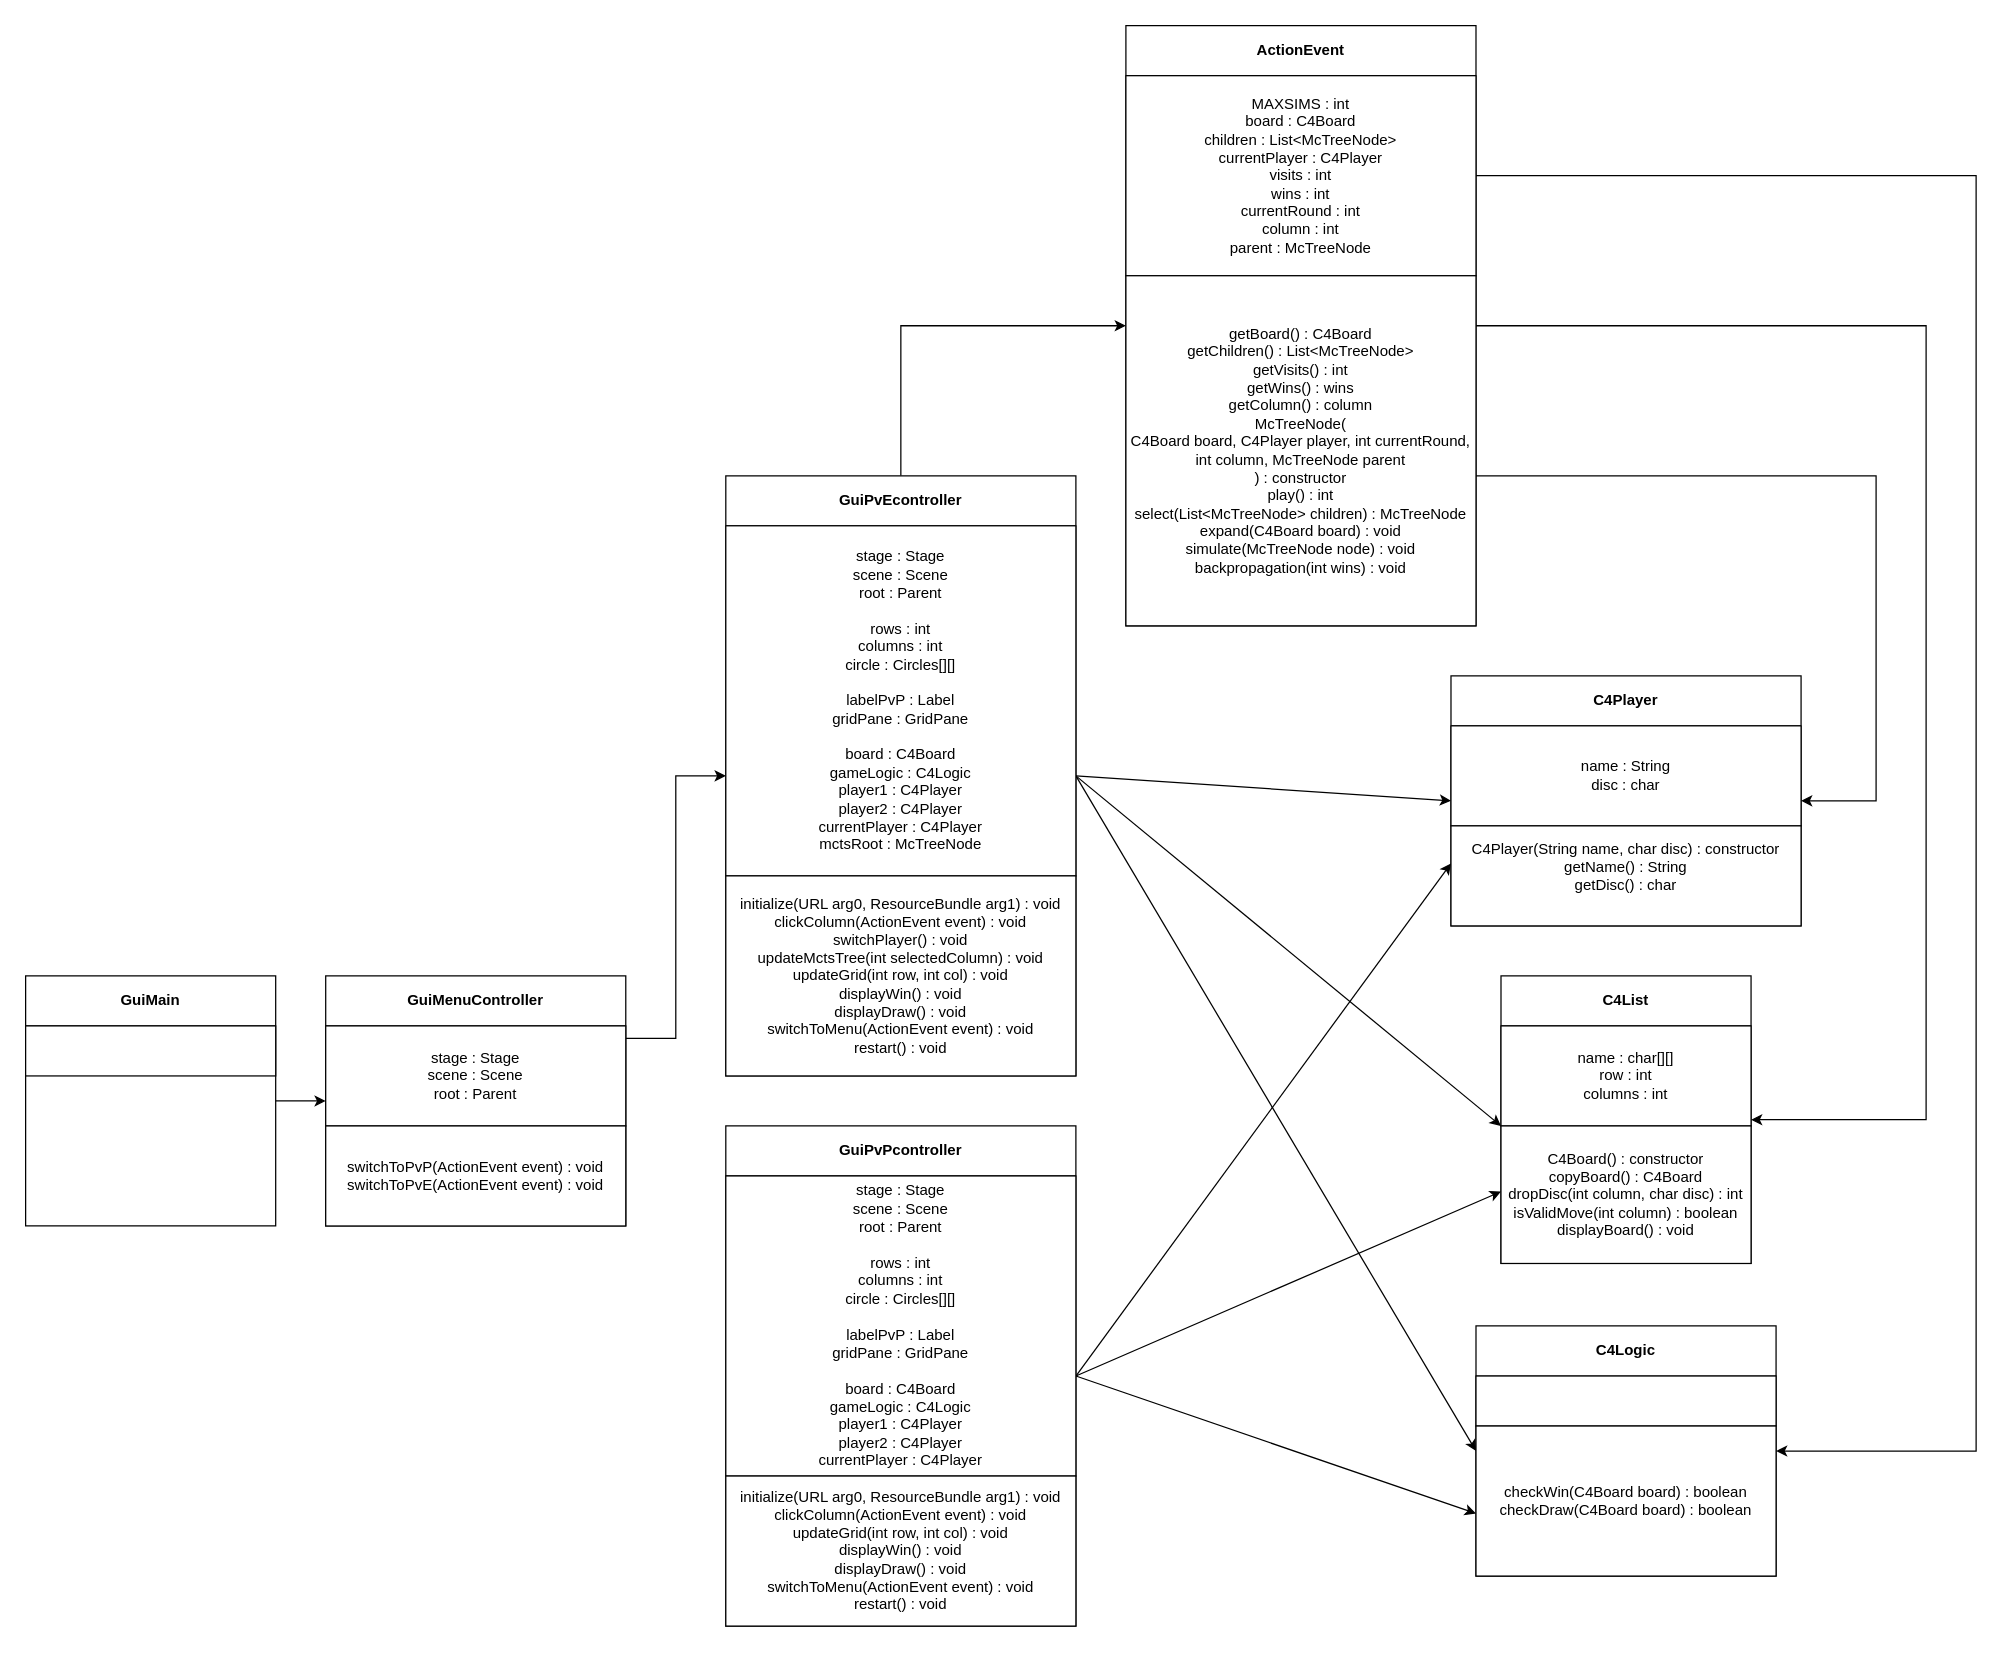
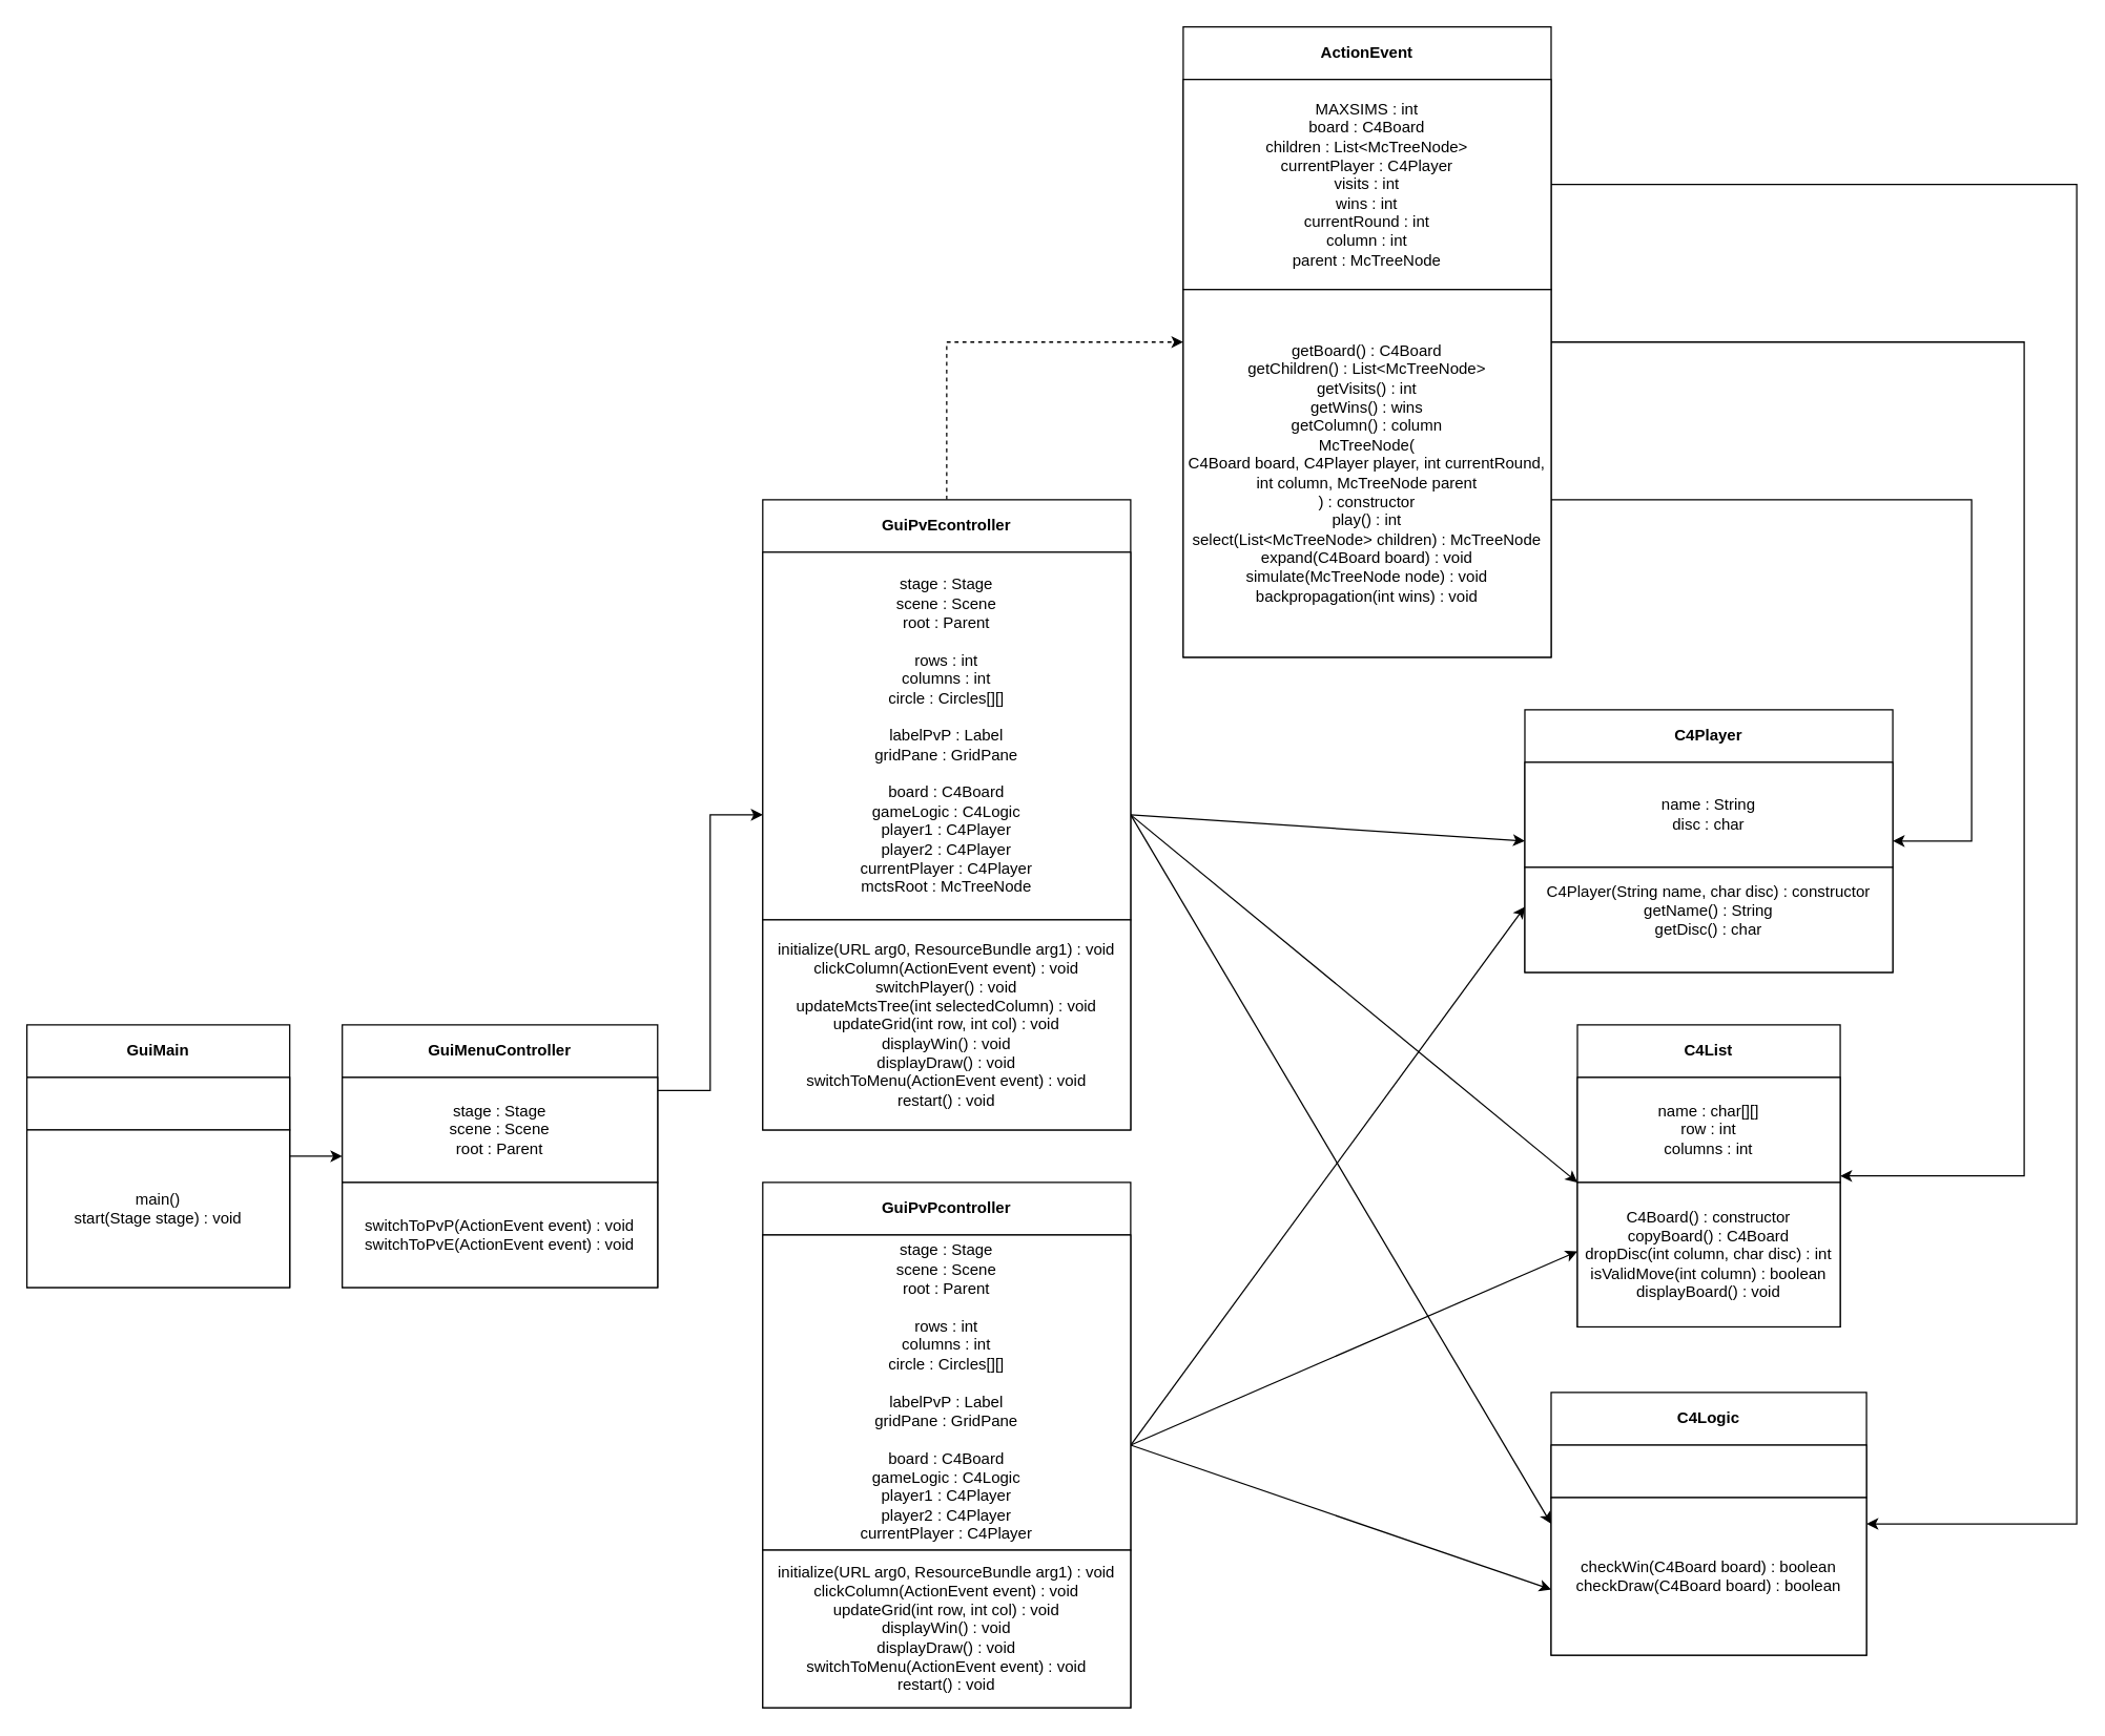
- <mxCell id="31" style="edgeStyle=orthogonalEdgeStyle;rounded=0;orthogonalLoop=1;jettySize=auto;html=1;exitX=0.5;exitY=0;exitDx=0;exitDy=0;entryX=0;entryY=0.5;entryDx=0;entryDy=0;" edge="1" parent="1" source="35" target="28"><mxGeometry relative="1" as="geometry" /></mxCell>
+ <mxCell id="31" style="edgeStyle=orthogonalEdgeStyle;rounded=0;orthogonalLoop=1;jettySize=auto;html=1;exitX=0.5;exitY=0;exitDx=0;exitDy=0;entryX=0;entryY=0.5;entryDx=0;entryDy=0;dashed=1;" edge="1" parent="1" source="35" target="28"><mxGeometry relative="1" as="geometry" /></mxCell>
+ <mxCell id="14" value="main()&lt;div&gt;start(Stage stage) : void&lt;/div&gt;" style="rounded=0;whiteSpace=wrap;html=1;" vertex="1" parent="12"><mxGeometry y="80" width="200" height="120" as="geometry" /></mxCell>
